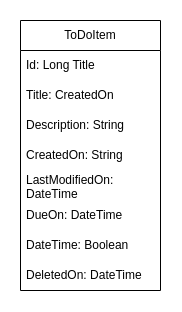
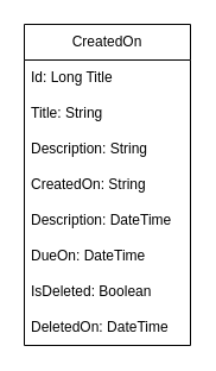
- <mxCell id="2" value="ToDoItem" style="swimlane;fontStyle=0;childLayout=stackLayout;horizontal=1;startSize=30;horizontalStack=0;resizeParent=1;resizeParentMax=0;resizeLast=0;collapsible=1;marginBottom=0;whiteSpace=wrap;html=1;" vertex="1" parent="1"><mxGeometry x="20" y="20" width="140" height="270" as="geometry" /></mxCell>
+ <mxCell id="2" value="CreatedOn" style="swimlane;fontStyle=0;childLayout=stackLayout;horizontal=1;startSize=30;horizontalStack=0;resizeParent=1;resizeParentMax=0;resizeLast=0;collapsible=1;marginBottom=0;whiteSpace=wrap;html=1;" vertex="1" parent="1"><mxGeometry x="20" y="20" width="140" height="270" as="geometry" /></mxCell>
- <mxCell id="4" value="Title: CreatedOn" style="text;strokeColor=none;fillColor=none;align=left;verticalAlign=middle;spacingLeft=4;spacingRight=4;overflow=hidden;points=[[0,0.5],[1,0.5]];portConstraint=eastwest;rotatable=0;whiteSpace=wrap;html=1;" vertex="1" parent="2"><mxGeometry y="60" width="140" height="30" as="geometry" /></mxCell>
+ <mxCell id="4" value="Title: String" style="text;strokeColor=none;fillColor=none;align=left;verticalAlign=middle;spacingLeft=4;spacingRight=4;overflow=hidden;points=[[0,0.5],[1,0.5]];portConstraint=eastwest;rotatable=0;whiteSpace=wrap;html=1;" vertex="1" parent="2"><mxGeometry y="60" width="140" height="30" as="geometry" /></mxCell>
- <mxCell id="7" value="LastModifiedOn: DateTime" style="text;strokeColor=none;fillColor=none;align=left;verticalAlign=middle;spacingLeft=4;spacingRight=4;overflow=hidden;points=[[0,0.5],[1,0.5]];portConstraint=eastwest;rotatable=0;whiteSpace=wrap;html=1;" vertex="1" parent="2"><mxGeometry y="150" width="140" height="30" as="geometry" /></mxCell>
+ <mxCell id="7" value="Description: DateTime" style="text;strokeColor=none;fillColor=none;align=left;verticalAlign=middle;spacingLeft=4;spacingRight=4;overflow=hidden;points=[[0,0.5],[1,0.5]];portConstraint=eastwest;rotatable=0;whiteSpace=wrap;html=1;" vertex="1" parent="2"><mxGeometry y="150" width="140" height="30" as="geometry" /></mxCell>
- <mxCell id="9" value="DateTime: Boolean" style="text;strokeColor=none;fillColor=none;align=left;verticalAlign=middle;spacingLeft=4;spacingRight=4;overflow=hidden;points=[[0,0.5],[1,0.5]];portConstraint=eastwest;rotatable=0;whiteSpace=wrap;html=1;" vertex="1" parent="2"><mxGeometry y="210" width="140" height="30" as="geometry" /></mxCell>
+ <mxCell id="9" value="IsDeleted: Boolean" style="text;strokeColor=none;fillColor=none;align=left;verticalAlign=middle;spacingLeft=4;spacingRight=4;overflow=hidden;points=[[0,0.5],[1,0.5]];portConstraint=eastwest;rotatable=0;whiteSpace=wrap;html=1;" vertex="1" parent="2"><mxGeometry y="210" width="140" height="30" as="geometry" /></mxCell>
